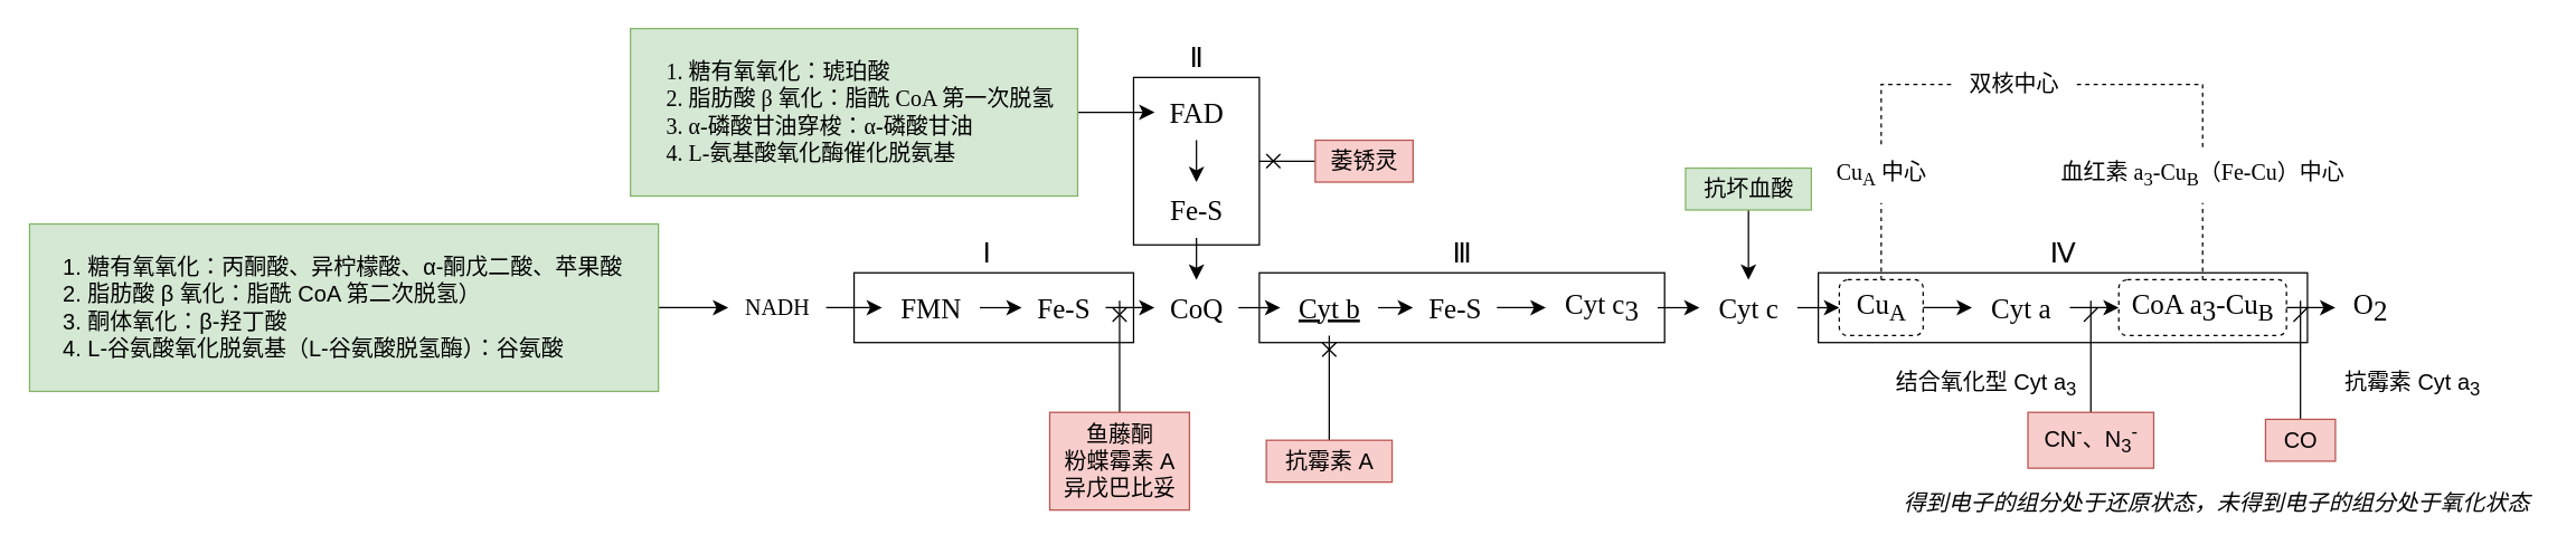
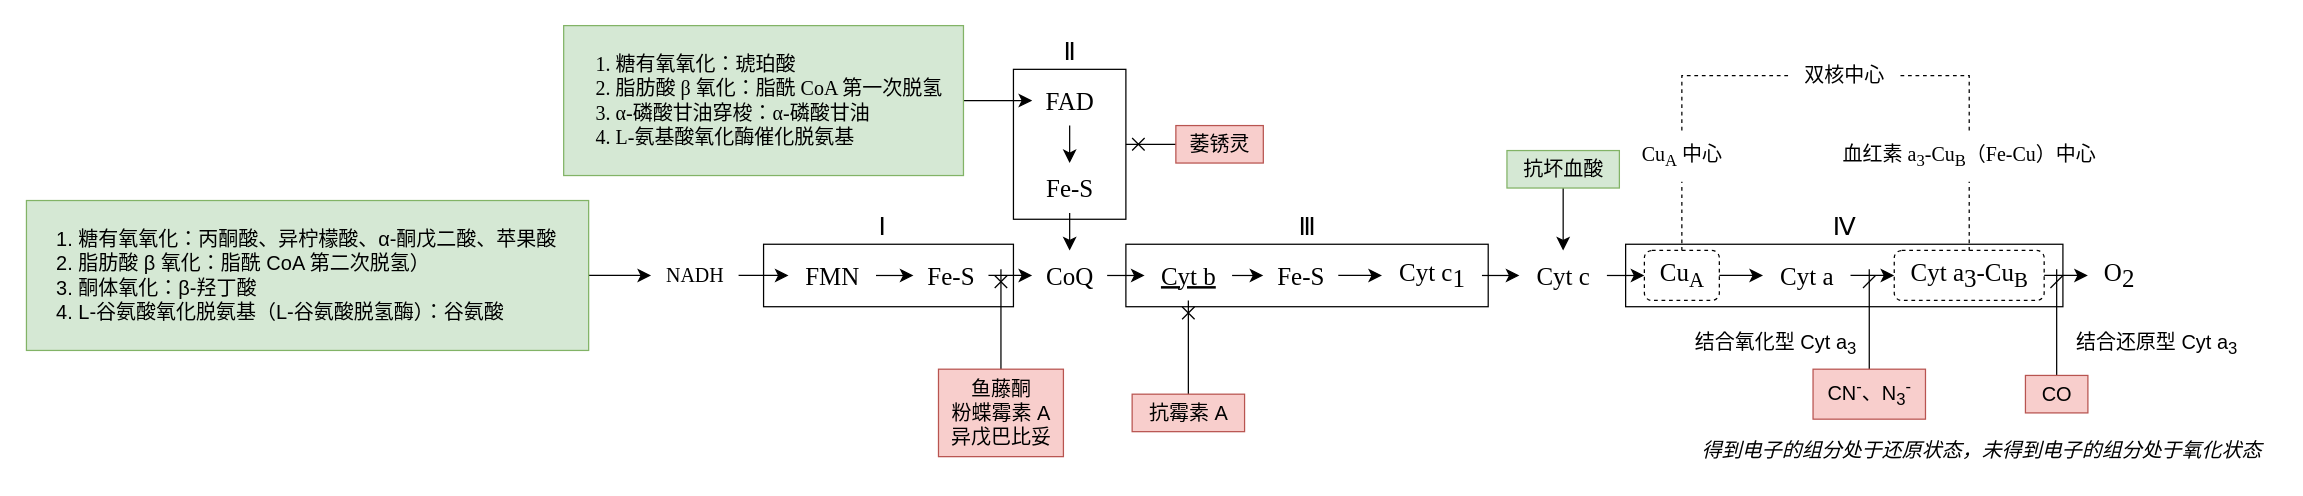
- <mxCell id="45" value="双核中心" style="text;html=1;align=center;verticalAlign=middle;resizable=0;points=[];autosize=1;strokeColor=none;fillColor=none;fontSize=16;" vertex="1" parent="1"><mxGeometry x="1395" y="45" width="90" height="30" as="geometry" /></mxCell>
+ <mxCell id="45" value="双核中心" style="text;html=1;align=center;verticalAlign=middle;resizable=0;points=[];autosize=1;strokeColor=none;fillColor=none;fontSize=16;" vertex="1" parent="1"><mxGeometry x="1430" y="45" width="90" height="30" as="geometry" /></mxCell>
- <mxCell id="25" value="Cyt c&lt;sub style=&quot;font-size: 20px;&quot;&gt;3&lt;/sub&gt;" style="text;html=1;align=center;verticalAlign=middle;resizable=0;points=[];autosize=1;strokeColor=none;fillColor=none;fontSize=20;fontFamily=Noto Sans SC;" vertex="1" parent="1"><mxGeometry x="1105" y="200" width="80" height="40" as="geometry" /></mxCell>
+ <mxCell id="25" value="Cyt c&lt;sub style=&quot;font-size: 20px;&quot;&gt;1&lt;/sub&gt;" style="text;html=1;align=center;verticalAlign=middle;resizable=0;points=[];autosize=1;strokeColor=none;fillColor=none;fontSize=20;fontFamily=Noto Sans SC;" vertex="1" parent="1"><mxGeometry x="1105" y="200" width="80" height="40" as="geometry" /></mxCell>
- <mxCell id="35" value="CoA a&lt;sub style=&quot;font-size: 20px;&quot;&gt;3&lt;/sub&gt;-Cu&lt;sub&gt;B&lt;/sub&gt;&lt;span style=&quot;font-size: 20px;&quot;&gt;&lt;br style=&quot;font-size: 20px;&quot;&gt;&lt;/span&gt;" style="text;html=1;align=center;verticalAlign=middle;resizable=0;points=[];autosize=1;strokeColor=default;fillColor=none;fontSize=20;fontFamily=Noto Sans SC;dashed=1;rounded=1;" vertex="1" parent="1"><mxGeometry x="1515" y="200" width="120" height="40" as="geometry" /></mxCell>
+ <mxCell id="35" value="Cyt a&lt;sub style=&quot;font-size: 20px;&quot;&gt;3&lt;/sub&gt;-Cu&lt;sub&gt;B&lt;/sub&gt;&lt;span style=&quot;font-size: 20px;&quot;&gt;&lt;br style=&quot;font-size: 20px;&quot;&gt;&lt;/span&gt;" style="text;html=1;align=center;verticalAlign=middle;resizable=0;points=[];autosize=1;strokeColor=default;fillColor=none;fontSize=20;fontFamily=Noto Sans SC;dashed=1;rounded=1;" vertex="1" parent="1"><mxGeometry x="1515" y="200" width="120" height="40" as="geometry" /></mxCell>
- <mxCell id="61" value="抗霉素 Cyt a&lt;sub&gt;3&lt;/sub&gt;" style="text;html=1;align=center;verticalAlign=middle;resizable=0;points=[];autosize=1;strokeColor=none;fillColor=none;fontSize=16;" vertex="1" parent="1"><mxGeometry x="1650" y="255" width="150" height="40" as="geometry" /></mxCell>
+ <mxCell id="61" value="结合还原型 Cyt a&lt;sub&gt;3&lt;/sub&gt;" style="text;html=1;align=center;verticalAlign=middle;resizable=0;points=[];autosize=1;strokeColor=none;fillColor=none;fontSize=16;" vertex="1" parent="1"><mxGeometry x="1650" y="255" width="150" height="40" as="geometry" /></mxCell>
